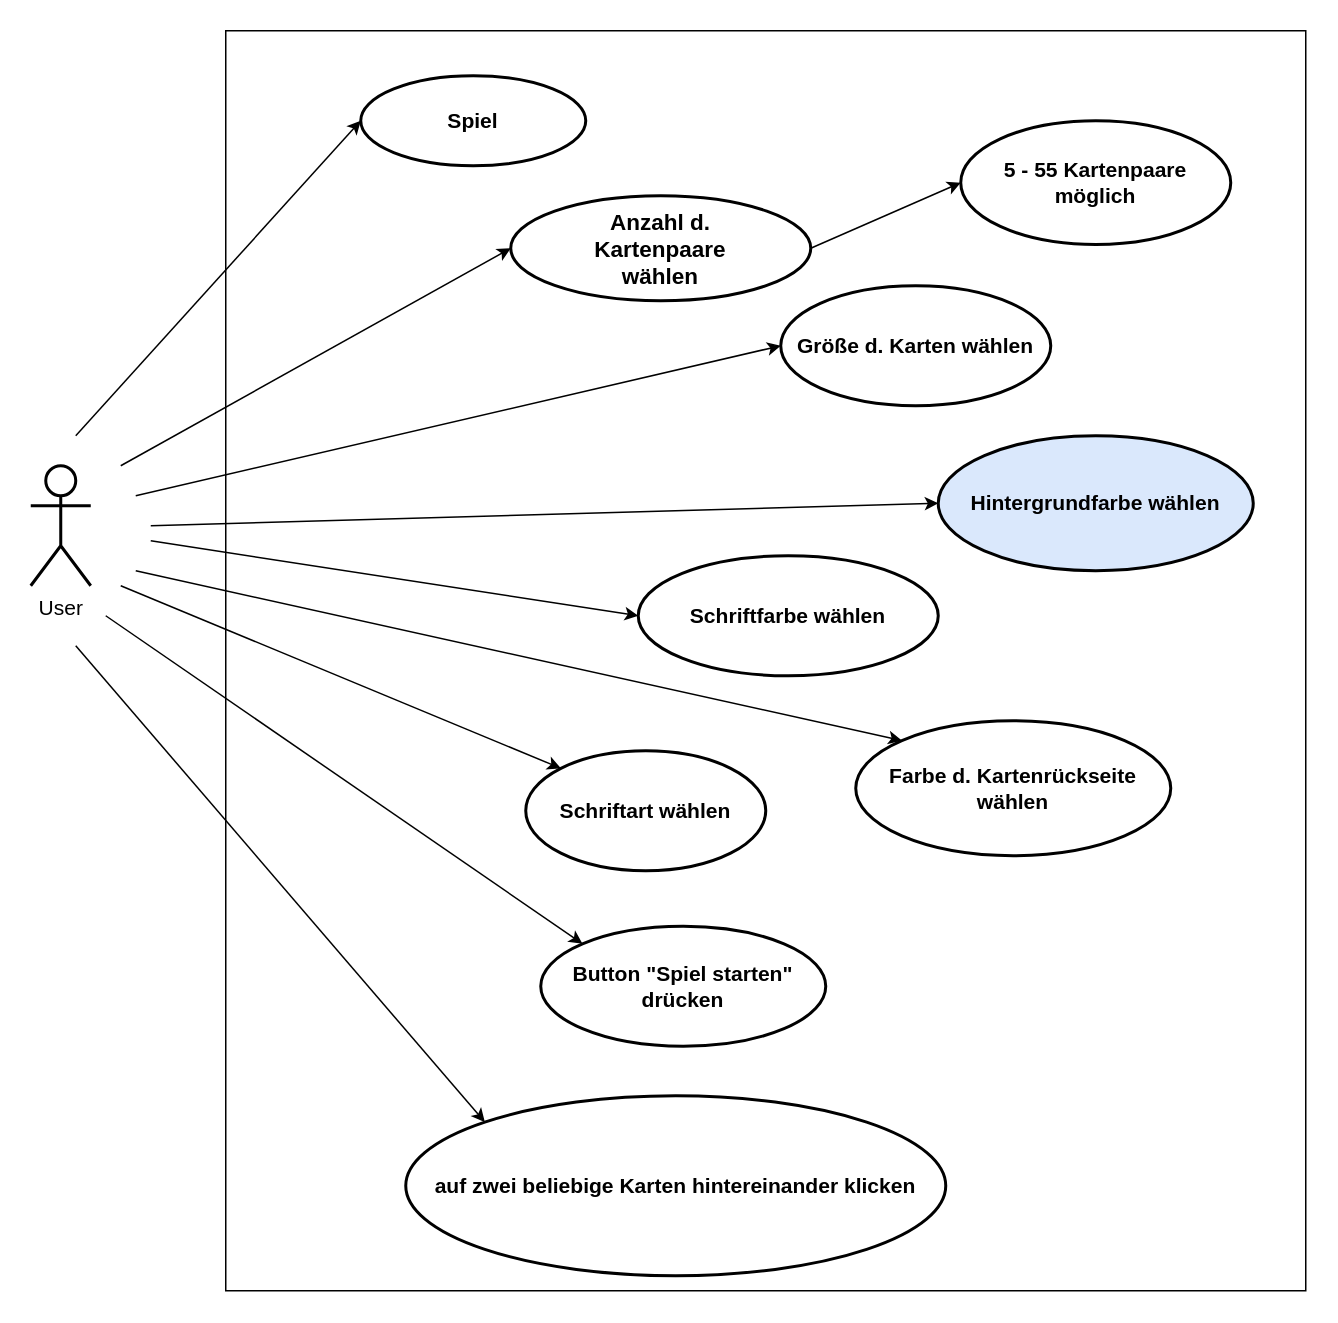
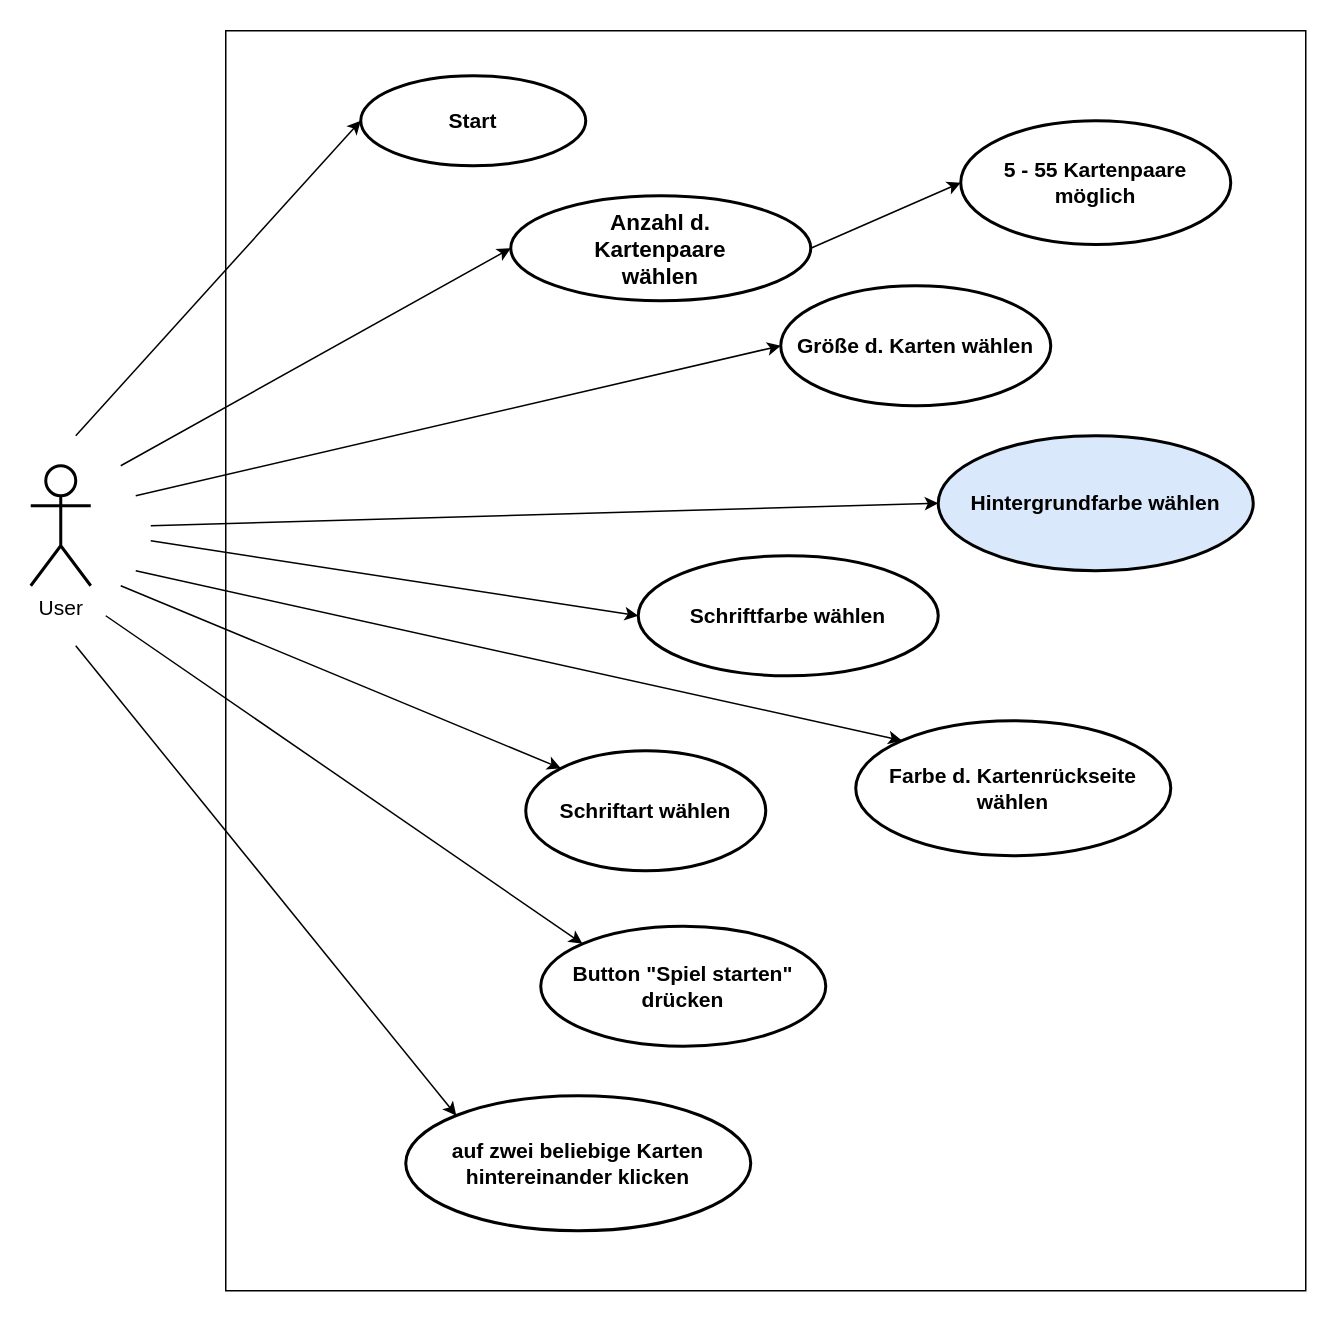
- <mxCell id="4" value="&lt;h3&gt;&lt;b&gt;Spiel&lt;/b&gt;&lt;/h3&gt;" style="ellipse;whiteSpace=wrap;html=1;strokeWidth=2;fillColor=#ffffff;" parent="1" vertex="1"><mxGeometry x="240" y="50" width="150" height="60" as="geometry" /></mxCell>
+ <mxCell id="4" value="&lt;h3&gt;&lt;b&gt;Start&lt;/b&gt;&lt;/h3&gt;" style="ellipse;whiteSpace=wrap;html=1;strokeWidth=2;fillColor=#ffffff;" parent="1" vertex="1"><mxGeometry x="240" y="50" width="150" height="60" as="geometry" /></mxCell>
- <mxCell id="21" value="&lt;h3&gt;auf zwei beliebige Karten hintereinander klicken&lt;/h3&gt;" style="ellipse;whiteSpace=wrap;html=1;strokeWidth=2;" parent="1" vertex="1"><mxGeometry x="270" y="730" width="360" height="120" as="geometry" /></mxCell>
+ <mxCell id="21" value="&lt;h3&gt;auf zwei beliebige Karten hintereinander klicken&lt;/h3&gt;" style="ellipse;whiteSpace=wrap;html=1;strokeWidth=2;" parent="1" vertex="1"><mxGeometry x="270" y="730" width="230" height="90" as="geometry" /></mxCell>
